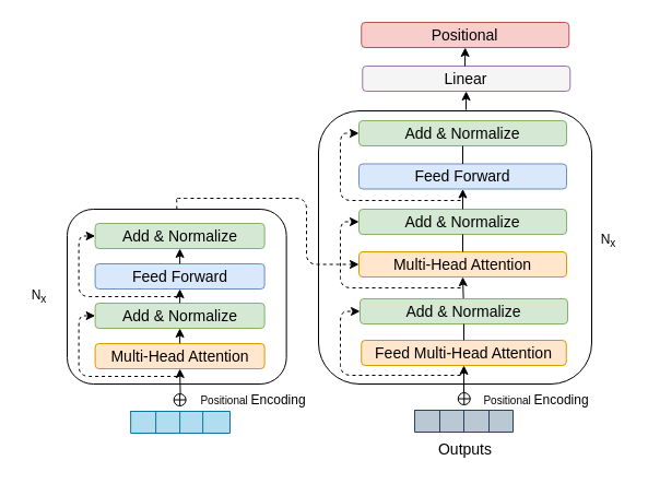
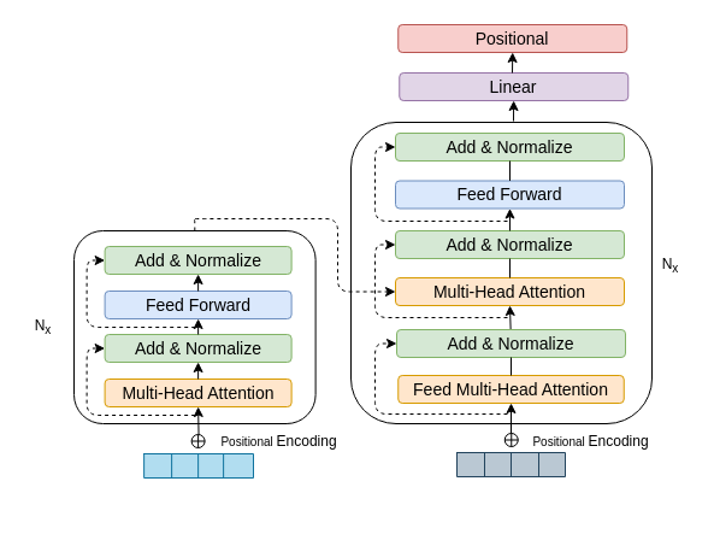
- <mxCell id="29" value="Linear" style="rounded=1;whiteSpace=wrap;html=1;fontSize=14;fillColor=#f5f5f5;strokeColor=#9673a6;" vertex="1" parent="1"><mxGeometry x="331.25" y="60" width="190" height="23" as="geometry" /></mxCell>
+ <mxCell id="29" value="Linear" style="rounded=1;whiteSpace=wrap;html=1;fontSize=14;fillColor=#e1d5e7;strokeColor=#9673a6;" vertex="1" parent="1"><mxGeometry x="331.25" y="60" width="190" height="23" as="geometry" /></mxCell>
- <mxCell id="46" value="Outputs" style="text;html=1;align=center;verticalAlign=middle;resizable=0;points=[];autosize=1;strokeColor=none;fillColor=none;fontSize=14;" vertex="1" parent="1"><mxGeometry x="395.25" y="401" width="60" height="20" as="geometry" /></mxCell>
